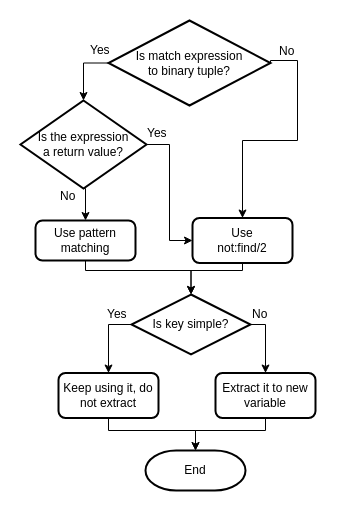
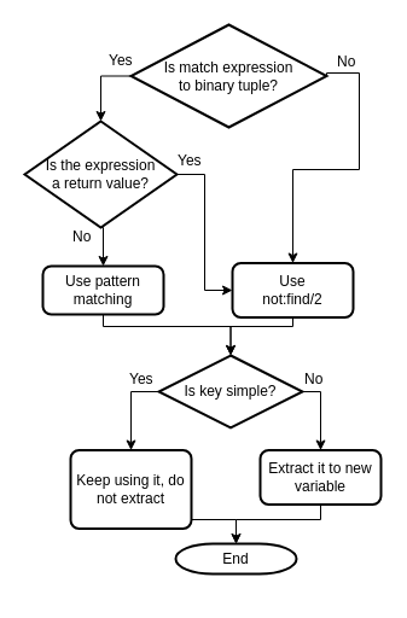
- <mxCell id="15" value="Keep using it, do not extract" style="rounded=1;whiteSpace=wrap;html=1;absoluteArcSize=1;arcSize=14;strokeWidth=2;" parent="1" vertex="1"><mxGeometry x="58" y="372.5" width="100" height="45" as="geometry" /></mxCell>
+ <mxCell id="15" value="Keep using it, do not extract" style="rounded=1;whiteSpace=wrap;html=1;absoluteArcSize=1;arcSize=14;strokeWidth=2;" parent="1" vertex="1"><mxGeometry x="58" y="372.5" width="100" height="65" as="geometry" /></mxCell>
- <mxCell id="25" value="End" style="strokeWidth=2;html=1;shape=mxgraph.flowchart.terminator;whiteSpace=wrap;" parent="1" vertex="1"><mxGeometry x="145" y="450" width="100" height="40" as="geometry" /></mxCell>
+ <mxCell id="25" value="End" style="strokeWidth=2;html=1;shape=mxgraph.flowchart.terminator;whiteSpace=wrap;" parent="1" vertex="1"><mxGeometry x="145" y="450" width="100" height="25" as="geometry" /></mxCell>
